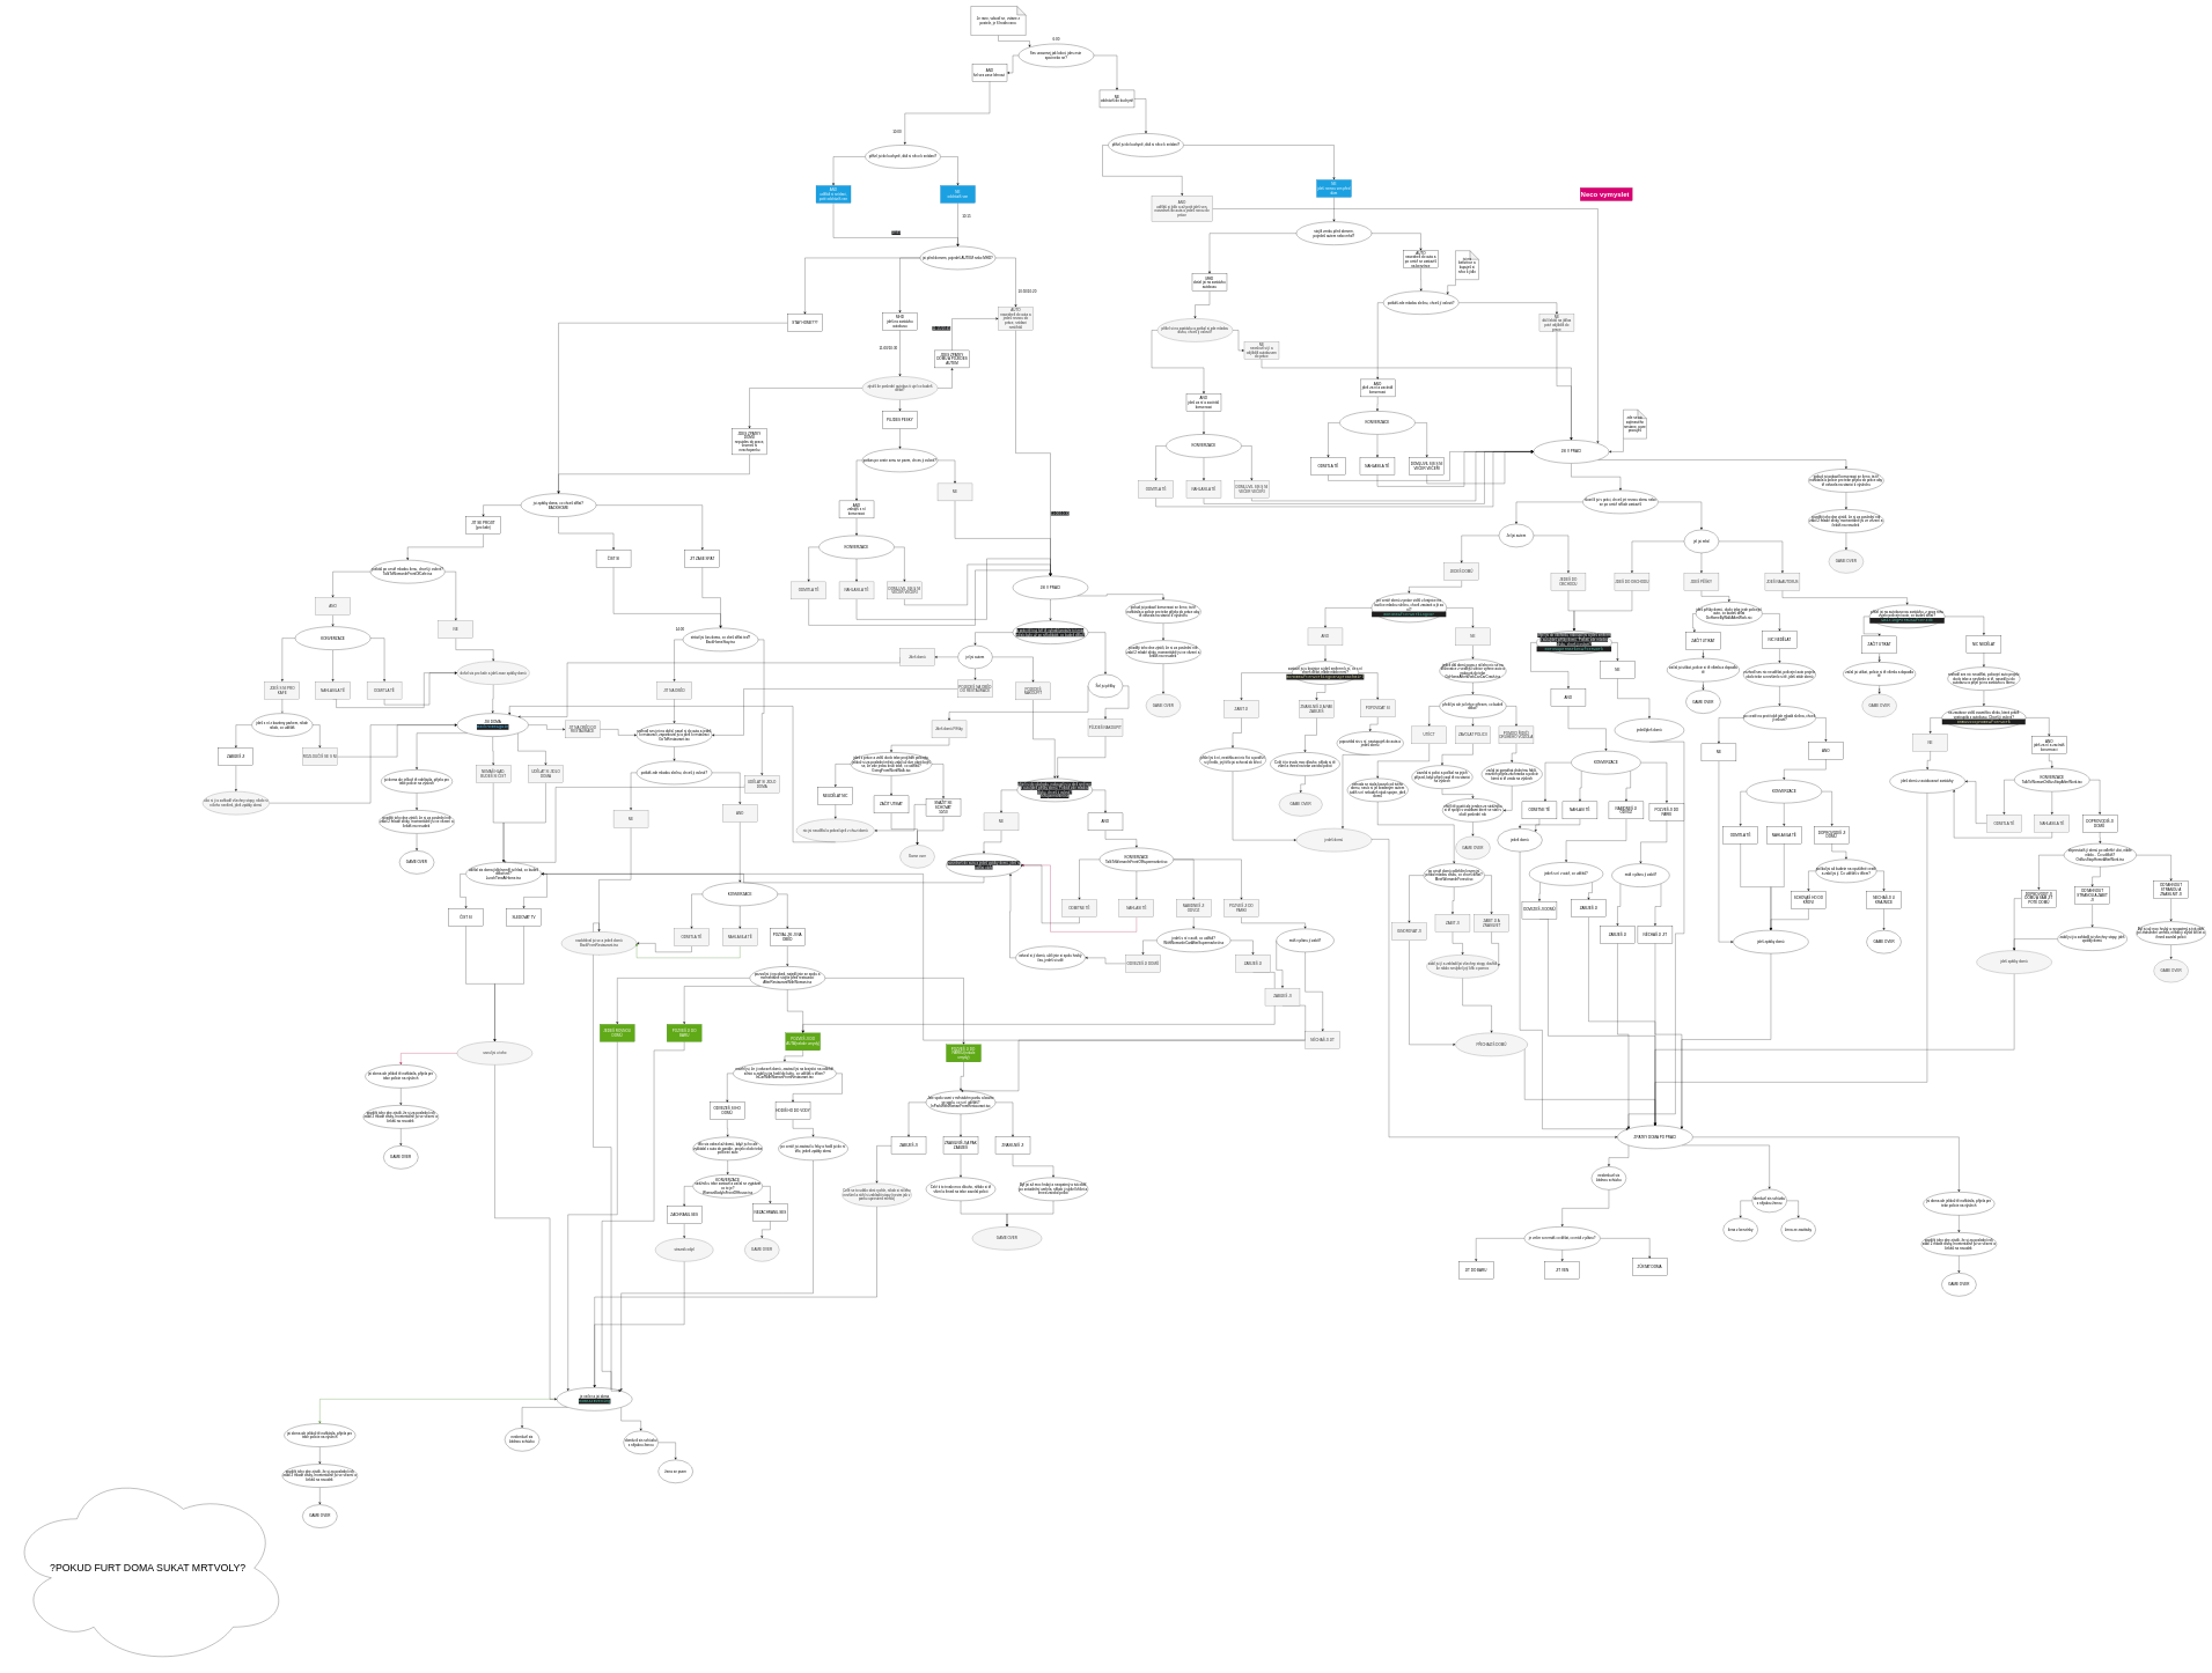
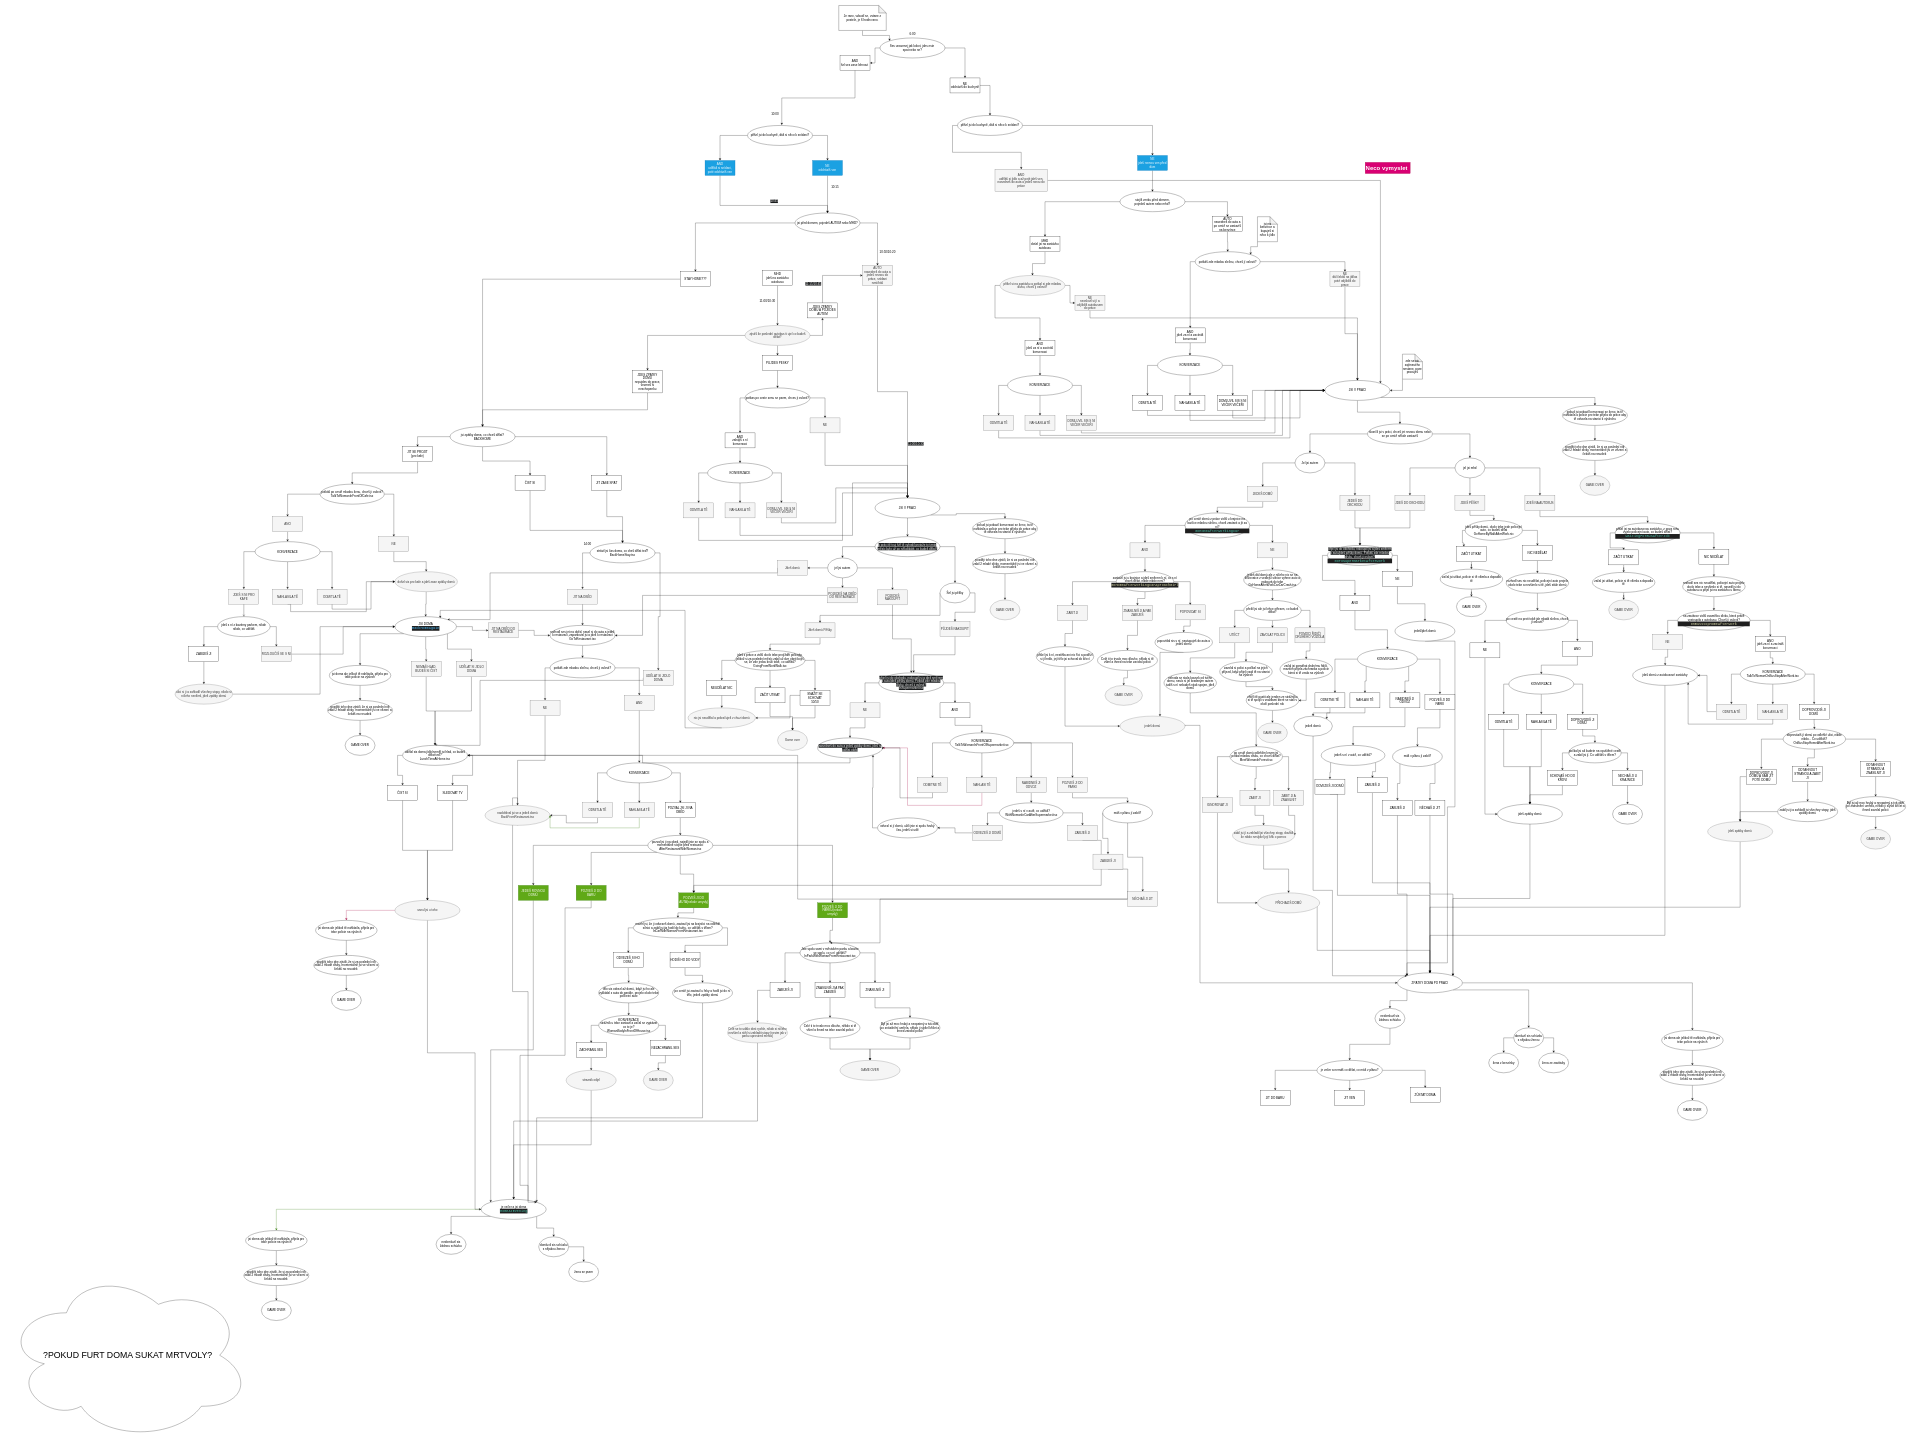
- <mxCell id="40" style="edgeStyle=orthogonalEdgeStyle;rounded=0;orthogonalLoop=1;jettySize=auto;html=1;exitX=0;exitY=0.5;exitDx=0;exitDy=0;labelBackgroundColor=none;fontColor=default;" parent="1" source="42" target="44" edge="1"><mxGeometry relative="1" as="geometry" /></mxCell>
- <mxCell id="443" value="jedeš dál domů poza z ničeho nic se na křižovatce z vedlejší silnice vyhrne auto a nabourá do tebe&lt;div&gt;GoHomeAfterWorkCarCarCrash.tsx&lt;br&gt;&lt;/div&gt;" style="ellipse;whiteSpace=wrap;html=1;" parent="1" vertex="1"><mxGeometry x="4975" y="2278" width="230" height="80" as="geometry" /></mxCell>
+ <mxCell id="443" value="jedeš dál domů ale z ničeho nic se na křižovatce z vedlejší silnice vyhrne auto a nabourá do tebe&lt;div&gt;GoHomeAfterWorkCarCarCrash.tsx&lt;br&gt;&lt;/div&gt;" style="ellipse;whiteSpace=wrap;html=1;" parent="1" vertex="1"><mxGeometry x="4975" y="2278" width="230" height="80" as="geometry" /></mxCell>
